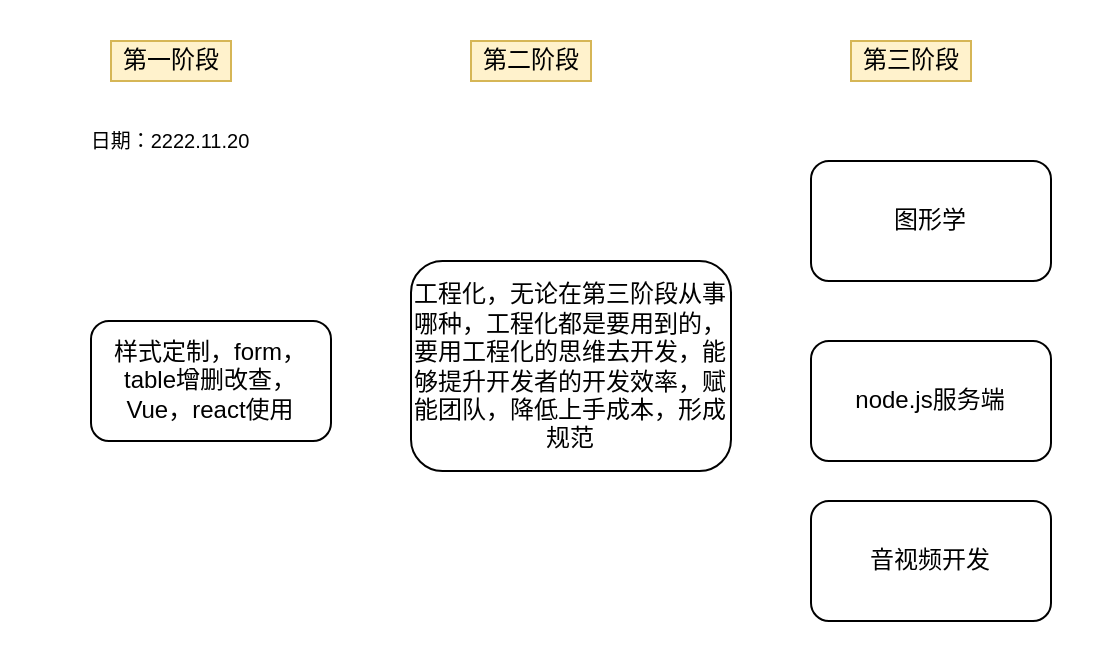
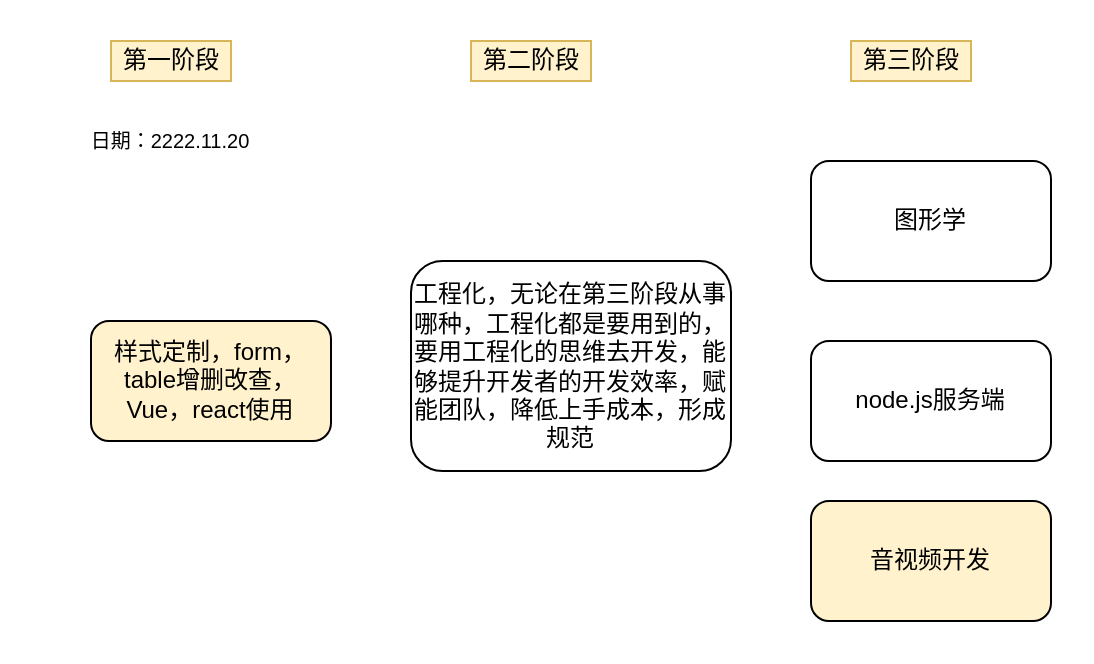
- <mxCell id="2" value="样式定制，form，table增删改查，Vue，react使用" style="rounded=1;whiteSpace=wrap;html=1;" vertex="1" parent="1"><mxGeometry x="45" y="160" width="120" height="60" as="geometry" /></mxCell>
+ <mxCell id="2" value="样式定制，form，table增删改查，Vue，react使用" style="rounded=1;whiteSpace=wrap;html=1;fillColor=#fff2cc;" vertex="1" parent="1"><mxGeometry x="45" y="160" width="120" height="60" as="geometry" /></mxCell>
- <mxCell id="6" value="音视频开发" style="rounded=1;whiteSpace=wrap;html=1;" vertex="1" parent="1"><mxGeometry x="405" y="250" width="120" height="60" as="geometry" /></mxCell>
+ <mxCell id="6" value="音视频开发" style="rounded=1;whiteSpace=wrap;html=1;fillColor=#fff2cc;" vertex="1" parent="1"><mxGeometry x="405" y="250" width="120" height="60" as="geometry" /></mxCell>
